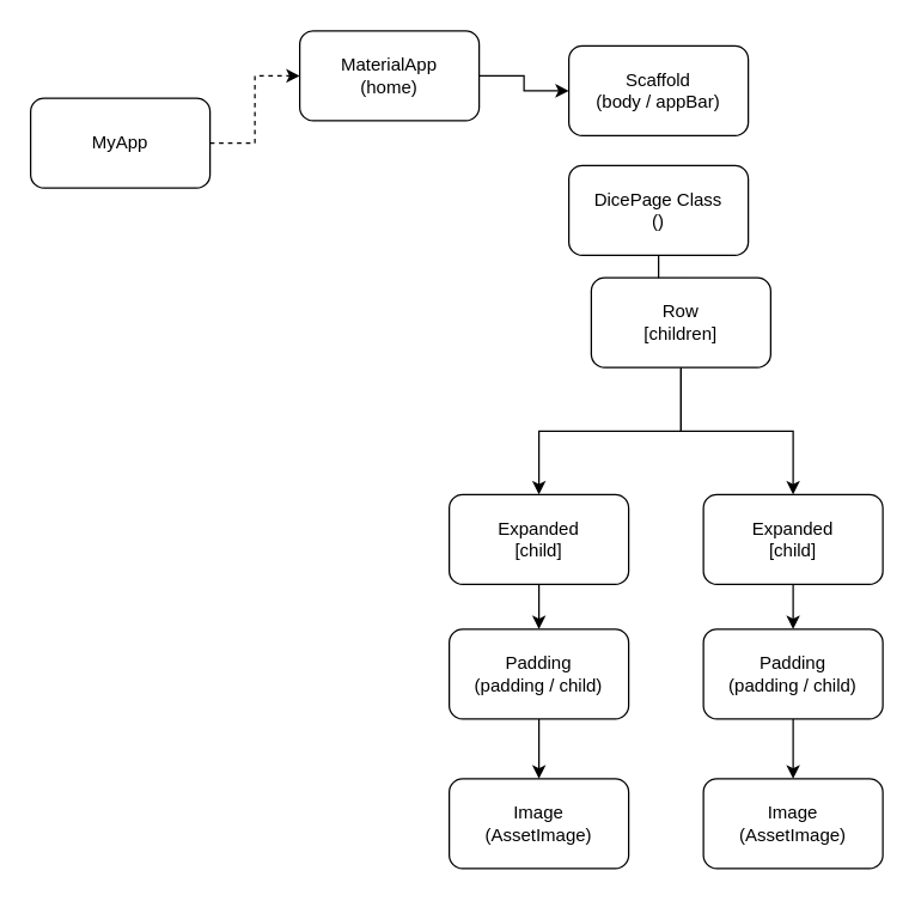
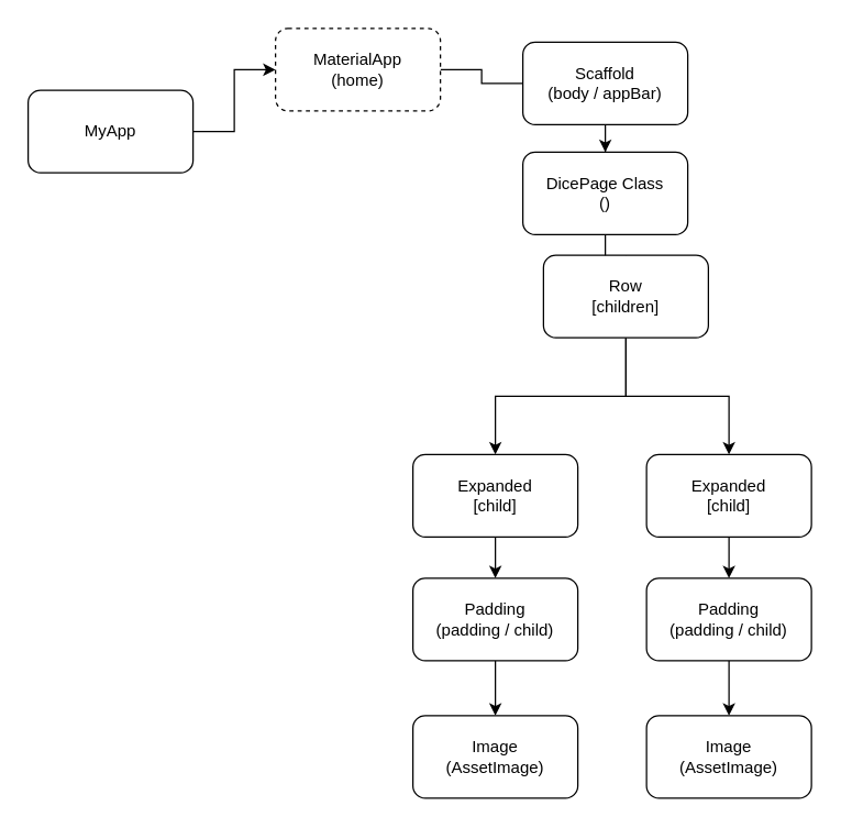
- <mxCell id="5" value="&lt;div&gt;MaterialApp&lt;/div&gt;&lt;div&gt;(home)&lt;br&gt;&lt;/div&gt;" style="rounded=1;whiteSpace=wrap;html=1;" vertex="1" parent="1"><mxGeometry x="200" y="20" width="120" height="60" as="geometry" /></mxCell>
+ <mxCell id="5" value="&lt;div&gt;MaterialApp&lt;/div&gt;&lt;div&gt;(home)&lt;br&gt;&lt;/div&gt;" style="rounded=1;whiteSpace=wrap;html=1;dashed=1;" vertex="1" parent="1"><mxGeometry x="200" y="20" width="120" height="60" as="geometry" /></mxCell>
- <mxCell id="4" style="edgeStyle=orthogonalEdgeStyle;rounded=0;orthogonalLoop=1;jettySize=auto;html=1;entryX=0;entryY=0.5;entryDx=0;entryDy=0;" edge="1" parent="1" source="5" target="7"><mxGeometry relative="1" as="geometry" /></mxCell>
+ <mxCell id="4" style="edgeStyle=orthogonalEdgeStyle;rounded=0;orthogonalLoop=1;jettySize=auto;html=1;entryX=0;entryY=0.5;entryDx=0;entryDy=0;endArrow=none;" edge="1" parent="1" source="5" target="7"><mxGeometry relative="1" as="geometry" /></mxCell>
- <mxCell id="2" style="edgeStyle=orthogonalEdgeStyle;rounded=0;orthogonalLoop=1;jettySize=auto;html=1;dashed=1;" edge="1" parent="1" source="3" target="5"><mxGeometry relative="1" as="geometry" /></mxCell>
+ <mxCell id="2" style="edgeStyle=orthogonalEdgeStyle;rounded=0;orthogonalLoop=1;jettySize=auto;html=1;" edge="1" parent="1" source="3" target="5"><mxGeometry relative="1" as="geometry" /></mxCell>
+ <mxCell id="6" style="edgeStyle=orthogonalEdgeStyle;rounded=0;orthogonalLoop=1;jettySize=auto;html=1;" edge="1" parent="1" source="7" target="9"><mxGeometry relative="1" as="geometry" /></mxCell>
